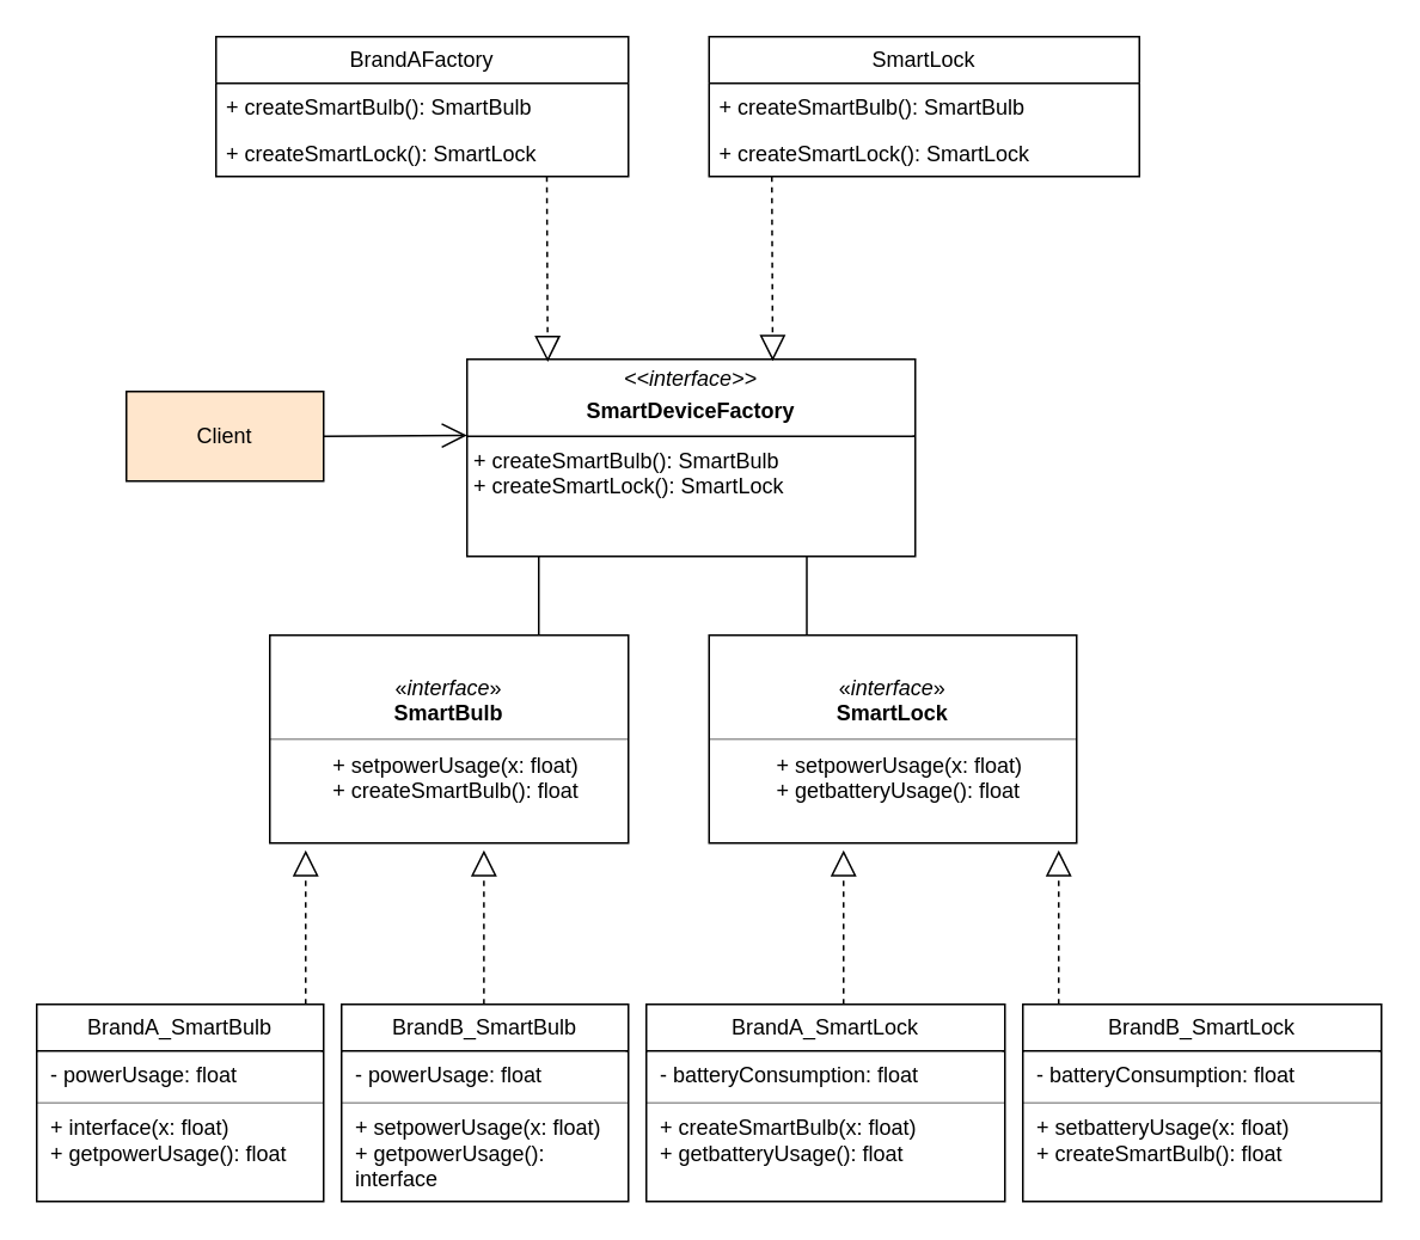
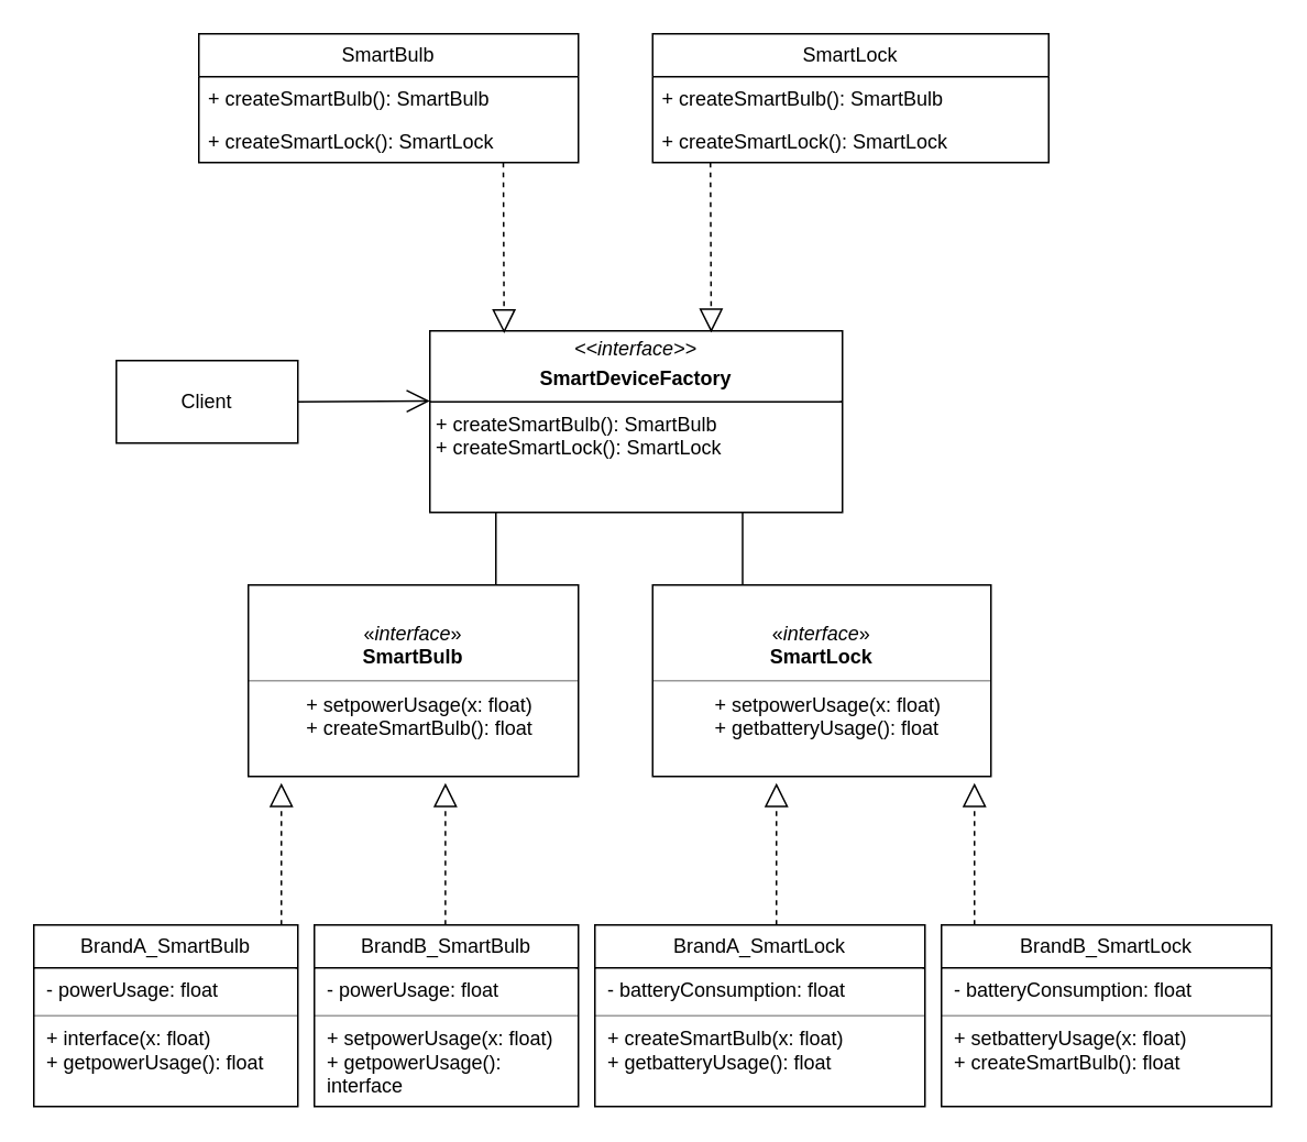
- <mxCell id="2" value="BrandAFactory" style="swimlane;fontStyle=0;childLayout=stackLayout;horizontal=1;startSize=26;fillColor=none;horizontalStack=0;resizeParent=1;resizeParentMax=0;resizeLast=0;collapsible=1;marginBottom=0;whiteSpace=wrap;html=1;" parent="1" vertex="1"><mxGeometry x="120" y="20" width="230" height="78" as="geometry" /></mxCell>
+ <mxCell id="2" value="SmartBulb" style="swimlane;fontStyle=0;childLayout=stackLayout;horizontal=1;startSize=26;fillColor=none;horizontalStack=0;resizeParent=1;resizeParentMax=0;resizeLast=0;collapsible=1;marginBottom=0;whiteSpace=wrap;html=1;" parent="1" vertex="1"><mxGeometry x="120" y="20" width="230" height="78" as="geometry" /></mxCell>
- <mxCell id="16" value="Client" style="html=1;whiteSpace=wrap;fillColor=#ffe6cc;" vertex="1" parent="1"><mxGeometry x="70" y="218" width="110" height="50" as="geometry" /></mxCell>
+ <mxCell id="16" value="Client" style="html=1;whiteSpace=wrap;" vertex="1" parent="1"><mxGeometry x="70" y="218" width="110" height="50" as="geometry" /></mxCell>
